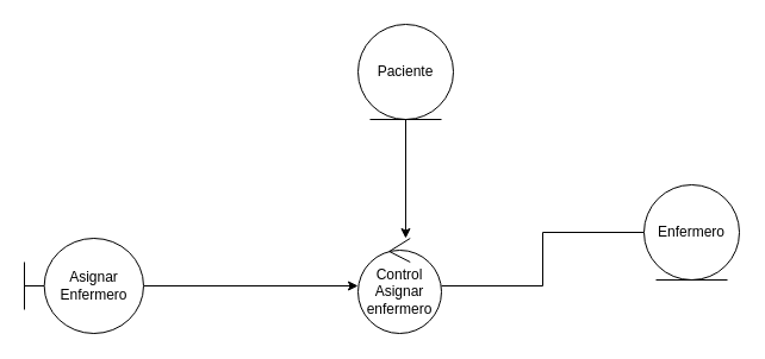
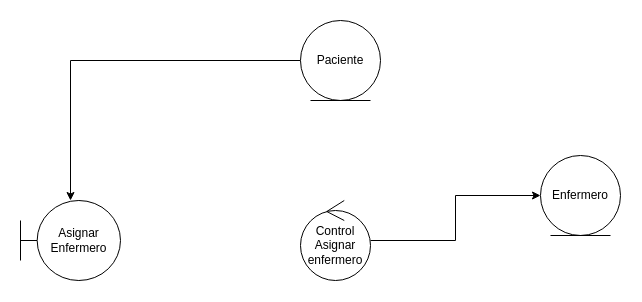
- <mxCell id="6" style="edgeStyle=orthogonalEdgeStyle;rounded=0;orthogonalLoop=1;jettySize=auto;html=1;entryX=0.571;entryY=0;entryDx=0;entryDy=0;entryPerimeter=0;" edge="1" parent="1" source="7" target="5"><mxGeometry relative="1" as="geometry" /></mxCell>
+ <mxCell id="6" style="edgeStyle=orthogonalEdgeStyle;rounded=0;orthogonalLoop=1;jettySize=auto;html=1;" edge="1" parent="1" source="7" target="3"><mxGeometry relative="1" as="geometry" /></mxCell>
- <mxCell id="4" style="edgeStyle=orthogonalEdgeStyle;rounded=0;orthogonalLoop=1;jettySize=auto;html=1;entryX=0;entryY=0.5;entryDx=0;entryDy=0;endArrow=none;" edge="1" parent="1" source="5" target="8"><mxGeometry relative="1" as="geometry" /></mxCell>
+ <mxCell id="4" style="edgeStyle=orthogonalEdgeStyle;rounded=0;orthogonalLoop=1;jettySize=auto;html=1;entryX=0;entryY=0.5;entryDx=0;entryDy=0;" edge="1" parent="1" source="5" target="8"><mxGeometry relative="1" as="geometry" /></mxCell>
- <mxCell id="2" style="edgeStyle=orthogonalEdgeStyle;rounded=0;orthogonalLoop=1;jettySize=auto;html=1;entryX=0;entryY=0.5;entryDx=0;entryDy=0;entryPerimeter=0;" edge="1" parent="1" source="3" target="5"><mxGeometry relative="1" as="geometry" /></mxCell>
